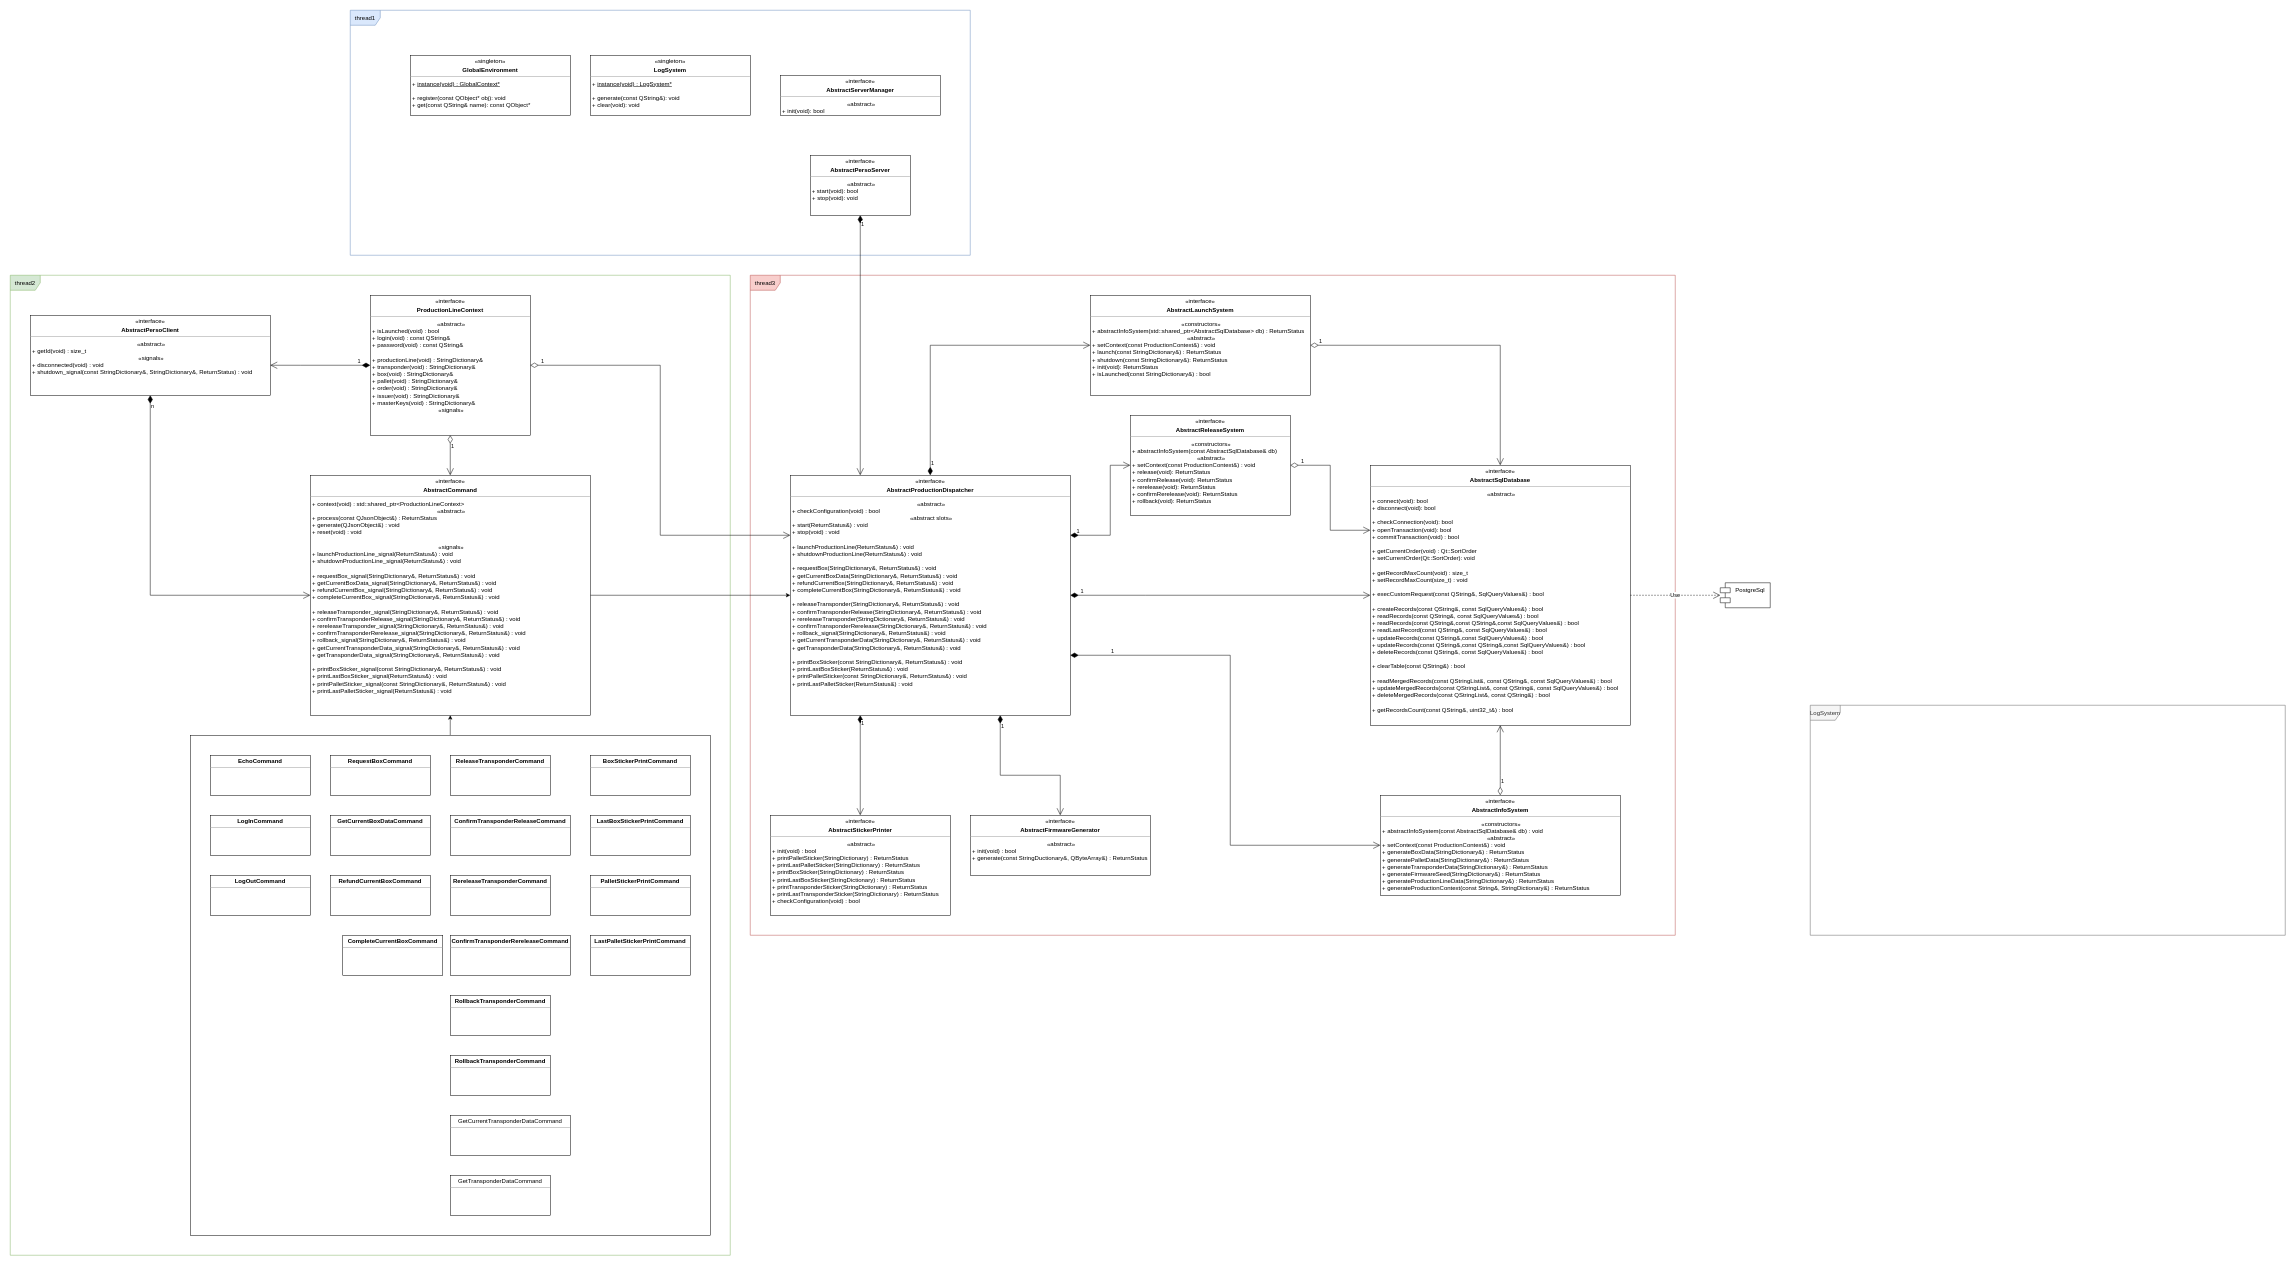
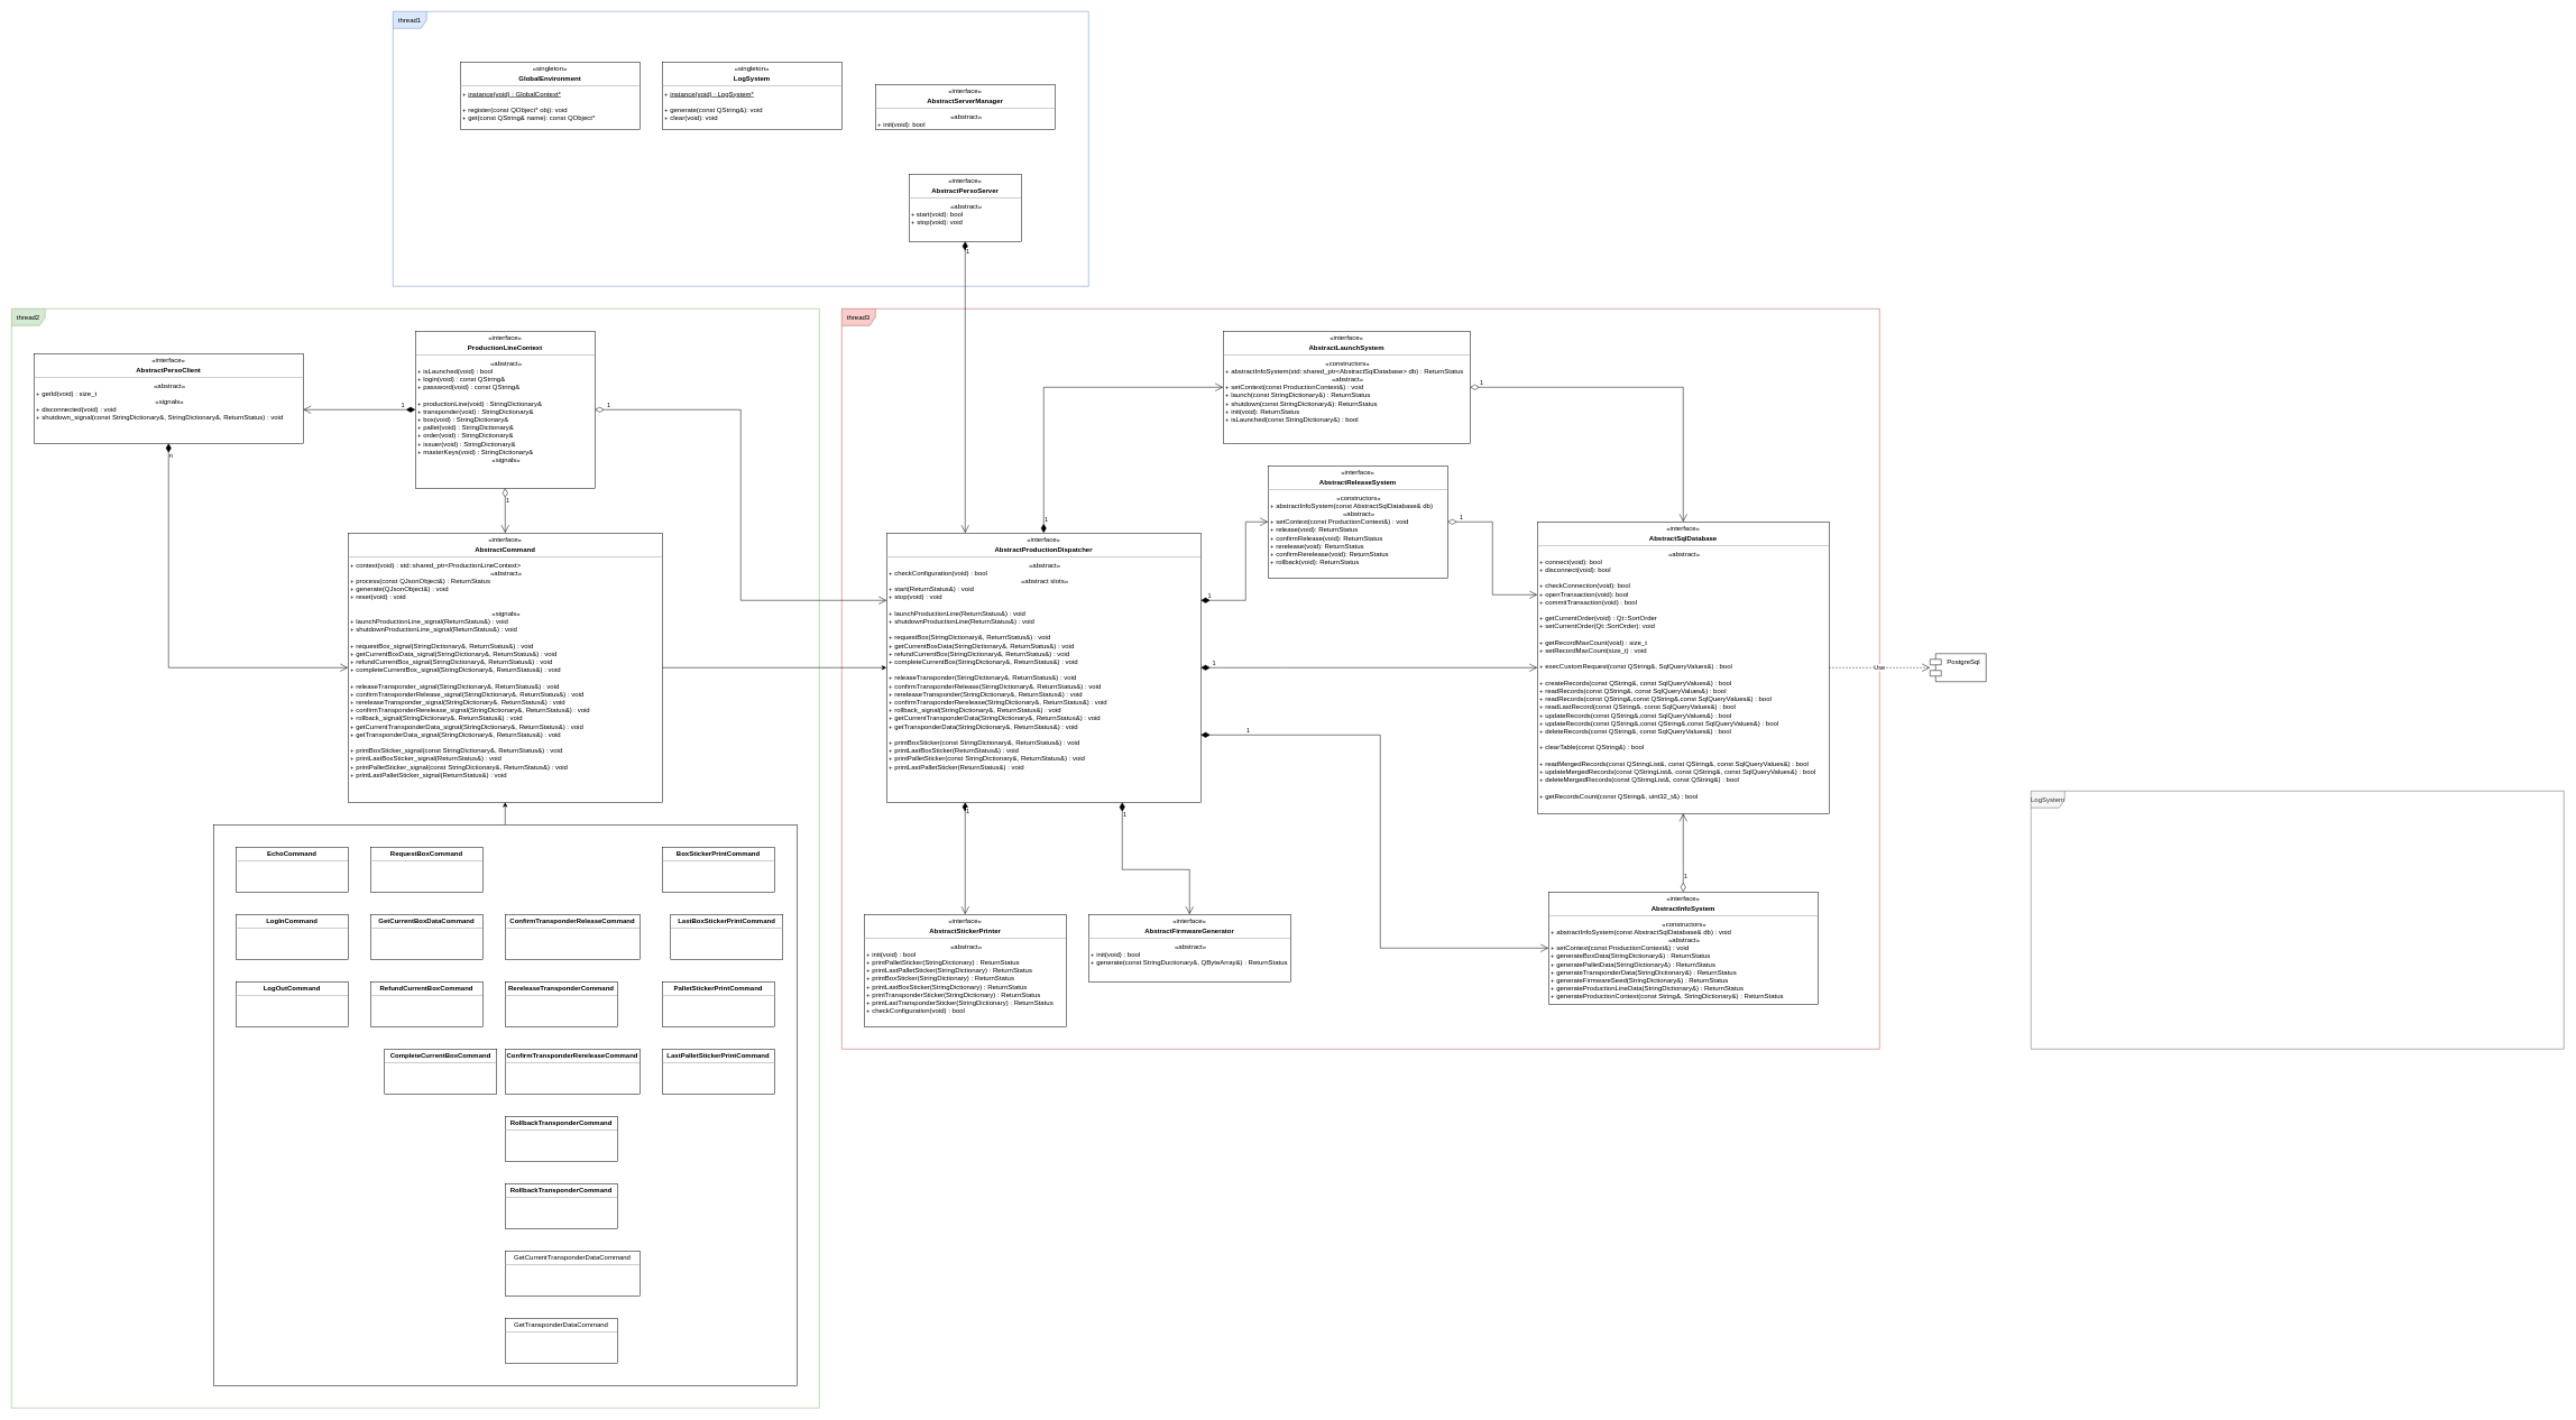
- <mxCell id="38" value="&lt;p style=&quot;margin: 0px ; margin-top: 4px ; text-align: center&quot;&gt;&lt;/p&gt;&lt;span&gt;&lt;div style=&quot;text-align: center&quot;&gt;&lt;b style=&quot;background-color: initial;&quot;&gt;ReleaseTransponderCommand&lt;/b&gt;&lt;br&gt;&lt;/div&gt;&lt;/span&gt;&lt;hr size=&quot;1&quot;&gt;&lt;p style=&quot;text-align: center; margin: 0px 0px 0px 4px;&quot;&gt;&lt;br&gt;&lt;/p&gt;" style="verticalAlign=top;align=left;overflow=fill;fontSize=12;fontFamily=Helvetica;html=1;" parent="34" vertex="1"><mxGeometry x="520" y="40" width="200" height="80" as="geometry" /></mxCell>
- <mxCell id="46" value="&lt;p style=&quot;margin: 0px ; margin-top: 4px ; text-align: center&quot;&gt;&lt;/p&gt;&lt;span&gt;&lt;div style=&quot;text-align: center&quot;&gt;&lt;b style=&quot;border-color: var(--border-color); background-color: initial;&quot;&gt;LastBoxStickerPrintCommand&lt;/b&gt;&lt;br&gt;&lt;/div&gt;&lt;/span&gt;&lt;hr size=&quot;1&quot;&gt;&lt;p style=&quot;text-align: center; margin: 0px 0px 0px 4px;&quot;&gt;&lt;br&gt;&lt;/p&gt;" style="verticalAlign=top;align=left;overflow=fill;fontSize=12;fontFamily=Helvetica;html=1;" parent="34" vertex="1"><mxGeometry x="800" y="160" width="200" height="80" as="geometry" /></mxCell>
+ <mxCell id="46" value="&lt;p style=&quot;margin: 0px ; margin-top: 4px ; text-align: center&quot;&gt;&lt;/p&gt;&lt;span&gt;&lt;div style=&quot;text-align: center&quot;&gt;&lt;b style=&quot;border-color: var(--border-color); background-color: initial;&quot;&gt;LastBoxStickerPrintCommand&lt;/b&gt;&lt;br&gt;&lt;/div&gt;&lt;/span&gt;&lt;hr size=&quot;1&quot;&gt;&lt;p style=&quot;text-align: center; margin: 0px 0px 0px 4px;&quot;&gt;&lt;br&gt;&lt;/p&gt;" style="verticalAlign=top;align=left;overflow=fill;fontSize=12;fontFamily=Helvetica;html=1;" parent="34" vertex="1"><mxGeometry x="815" y="160" width="200" height="80" as="geometry" /></mxCell>
